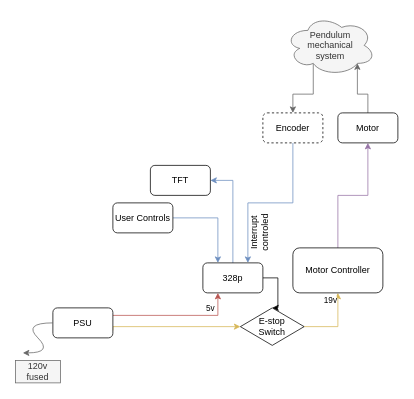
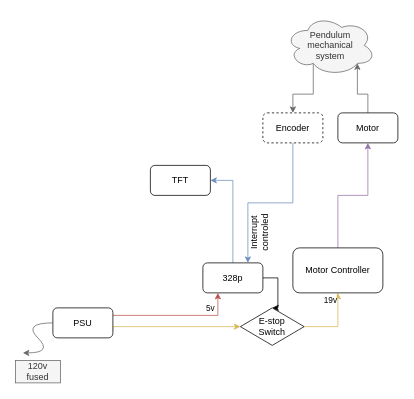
- <mxCell id="12" value="User Controls" style="rounded=1;whiteSpace=wrap;html=1;" vertex="1" parent="1"><mxGeometry x="150" y="270" width="80" height="40" as="geometry" /></mxCell>
- <mxCell id="11" style="edgeStyle=orthogonalEdgeStyle;rounded=0;orthogonalLoop=1;jettySize=auto;html=1;exitX=1;exitY=0.5;exitDx=0;exitDy=0;entryX=0.25;entryY=0;entryDx=0;entryDy=0;fillColor=#dae8fc;strokeColor=#6c8ebf;" edge="1" parent="1" source="12" target="4"><mxGeometry relative="1" as="geometry" /></mxCell>
